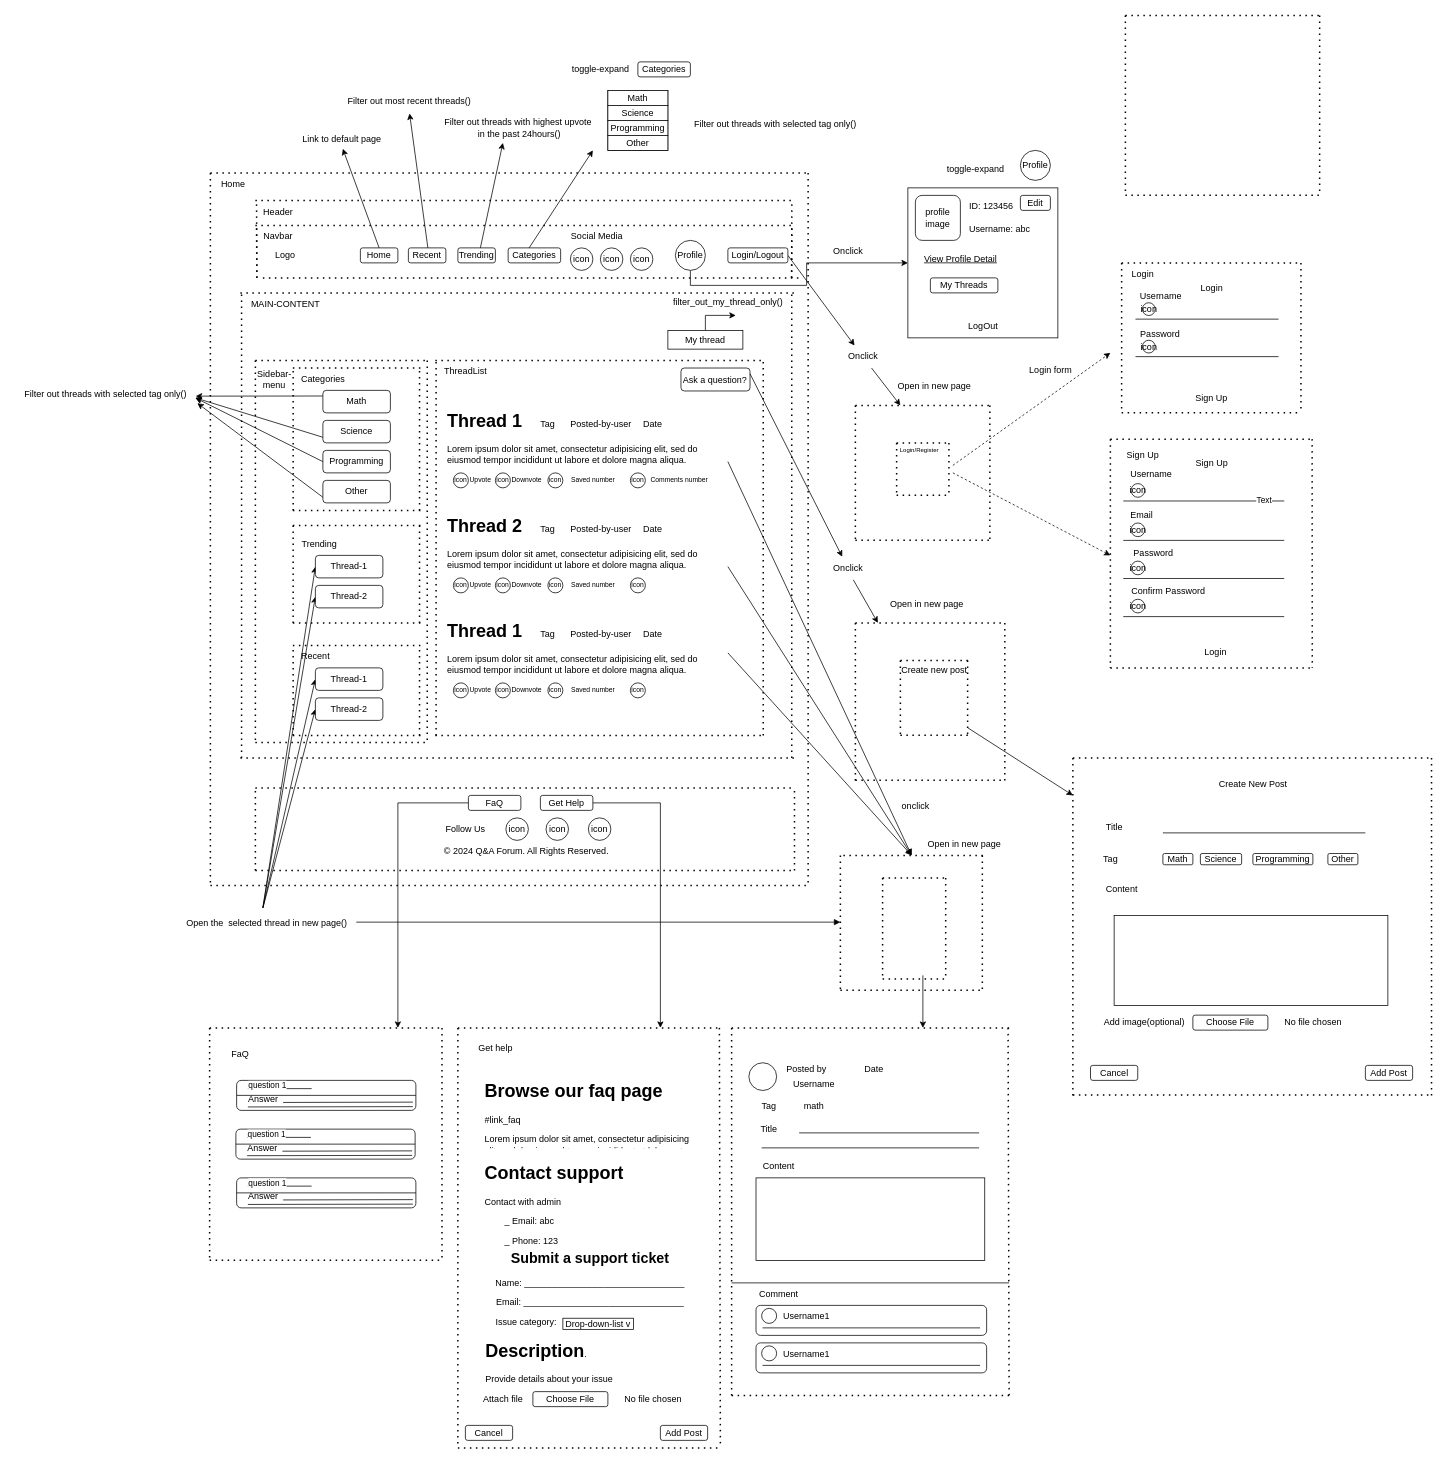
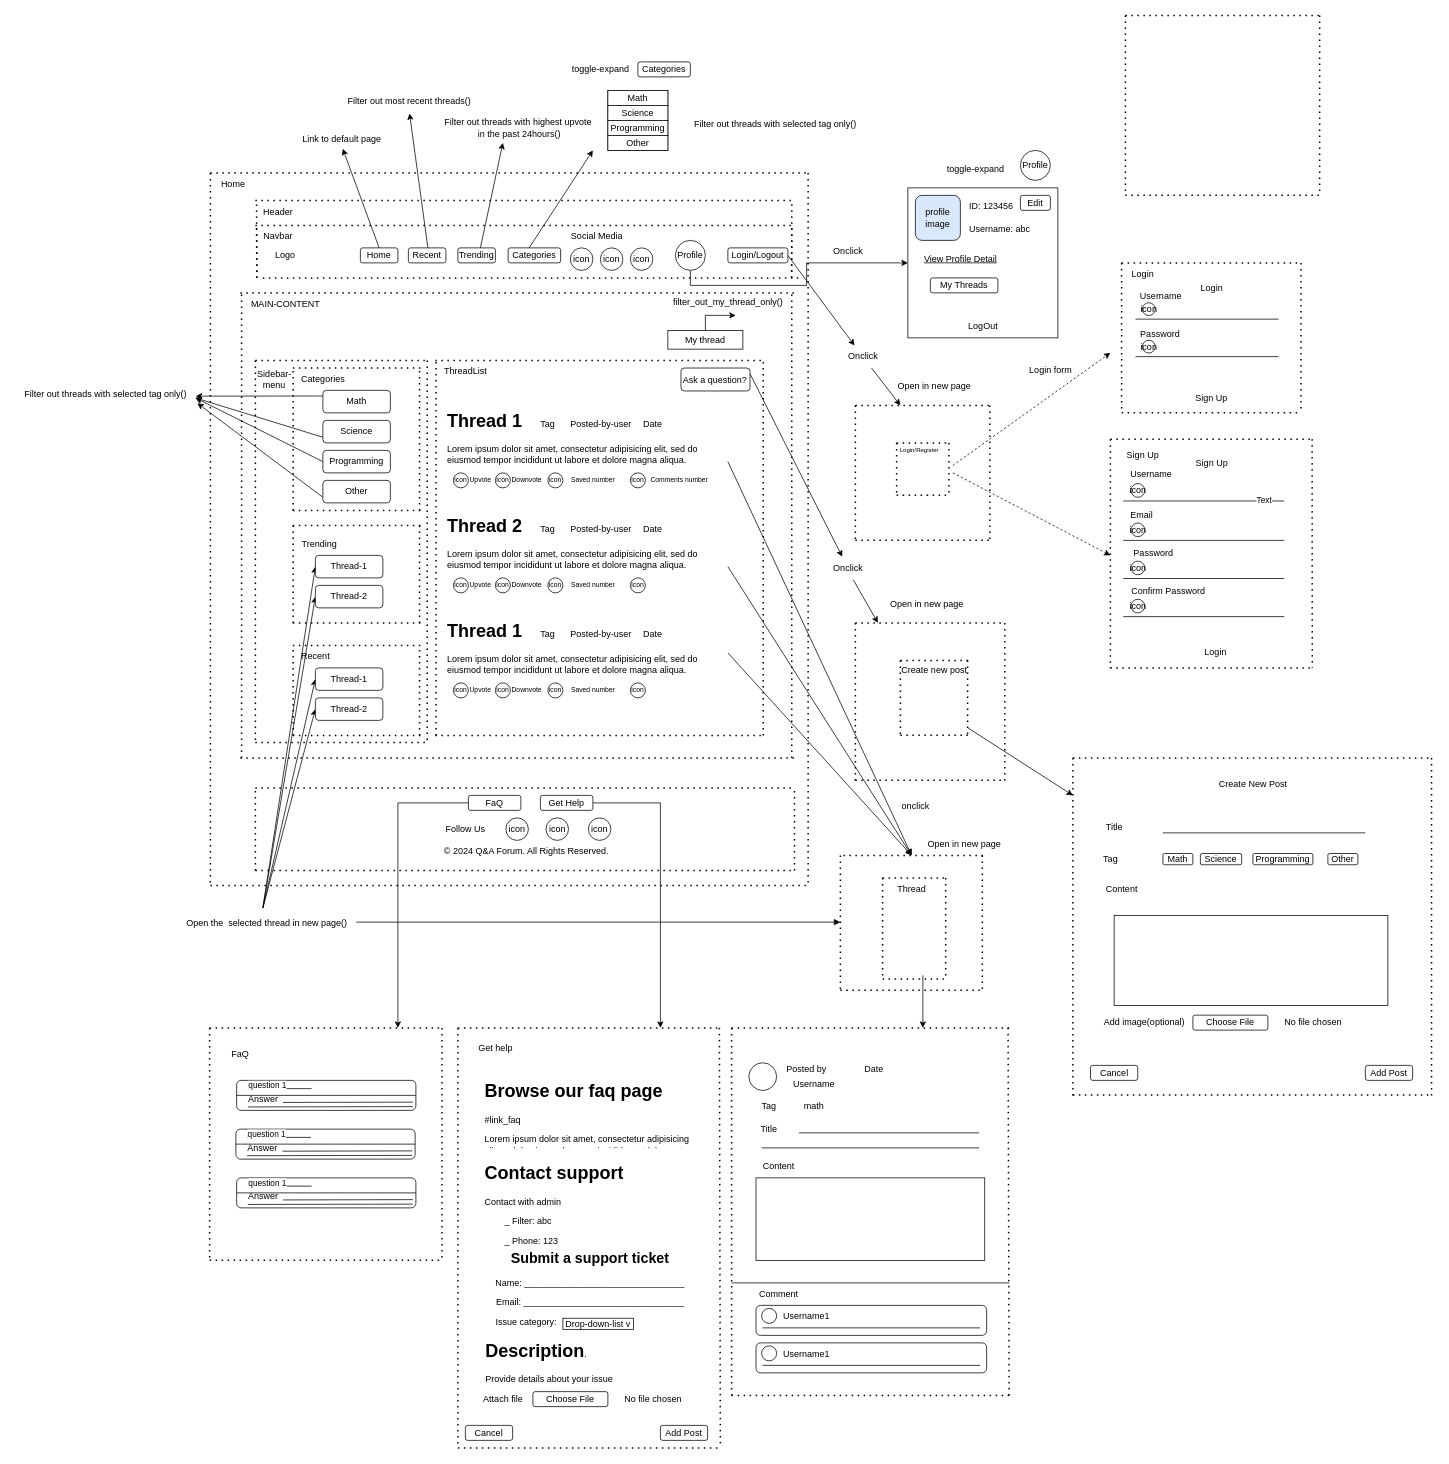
- <mxCell id="56" value="profile&lt;br&gt;image" style="rounded=1;whiteSpace=wrap;html=1;" parent="1" vertex="1"><mxGeometry x="1220" y="260" width="60" height="60" as="geometry" /></mxCell>
+ <mxCell id="56" value="profile&lt;br&gt;image" style="rounded=1;whiteSpace=wrap;html=1;fillColor=#dae8fc;" parent="1" vertex="1"><mxGeometry x="1220" y="260" width="60" height="60" as="geometry" /></mxCell>
+ <mxCell id="260" value="Thread" style="text;html=1;align=center;verticalAlign=middle;resizable=0;points=[];autosize=1;strokeColor=none;fillColor=none;" parent="252" vertex="1"><mxGeometry x="65" y="30" width="60" height="30" as="geometry" /></mxCell>
- <mxCell id="324" value="&lt;h1 style=&quot;margin-top: 0px;&quot;&gt;Contact support&lt;/h1&gt;&lt;p&gt;Contact with admin&lt;/p&gt;&lt;p&gt;&lt;span style=&quot;white-space: pre;&quot;&gt;&#09;&lt;/span&gt;_ Email: abc&lt;br&gt;&lt;/p&gt;&lt;p&gt;&lt;span style=&quot;white-space: pre;&quot;&gt;&#09;&lt;/span&gt;_ Phone: 123&lt;br&gt;&lt;/p&gt;" style="text;html=1;whiteSpace=wrap;overflow=hidden;rounded=0;" parent="1" vertex="1"><mxGeometry x="644" y="1543.16" width="285" height="126.84" as="geometry" /></mxCell>
+ <mxCell id="324" value="&lt;h1 style=&quot;margin-top: 0px;&quot;&gt;Contact support&lt;/h1&gt;&lt;p&gt;Contact with admin&lt;/p&gt;&lt;p&gt;&lt;span style=&quot;white-space: pre;&quot;&gt;&#09;&lt;/span&gt;_ Filter: abc&lt;br&gt;&lt;/p&gt;&lt;p&gt;&lt;span style=&quot;white-space: pre;&quot;&gt;&#09;&lt;/span&gt;_ Phone: 123&lt;br&gt;&lt;/p&gt;" style="text;html=1;whiteSpace=wrap;overflow=hidden;rounded=0;" parent="1" vertex="1"><mxGeometry x="644" y="1543.16" width="285" height="126.84" as="geometry" /></mxCell>
